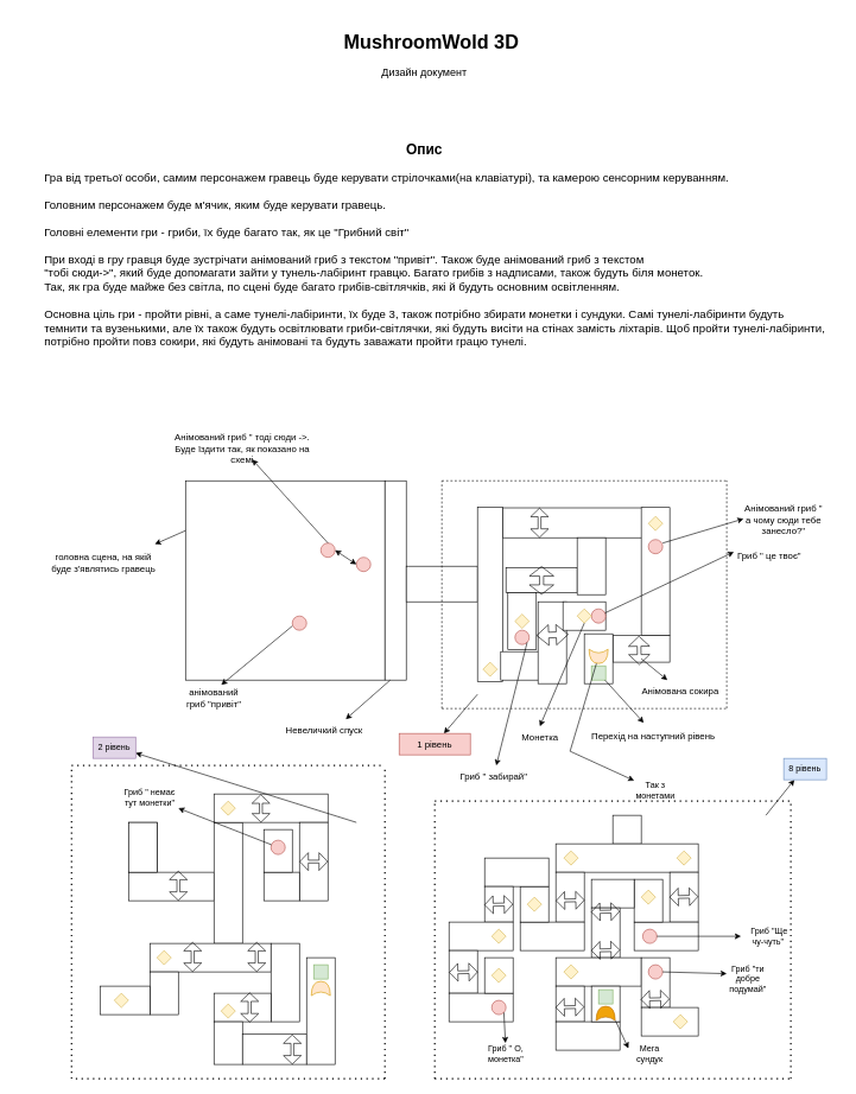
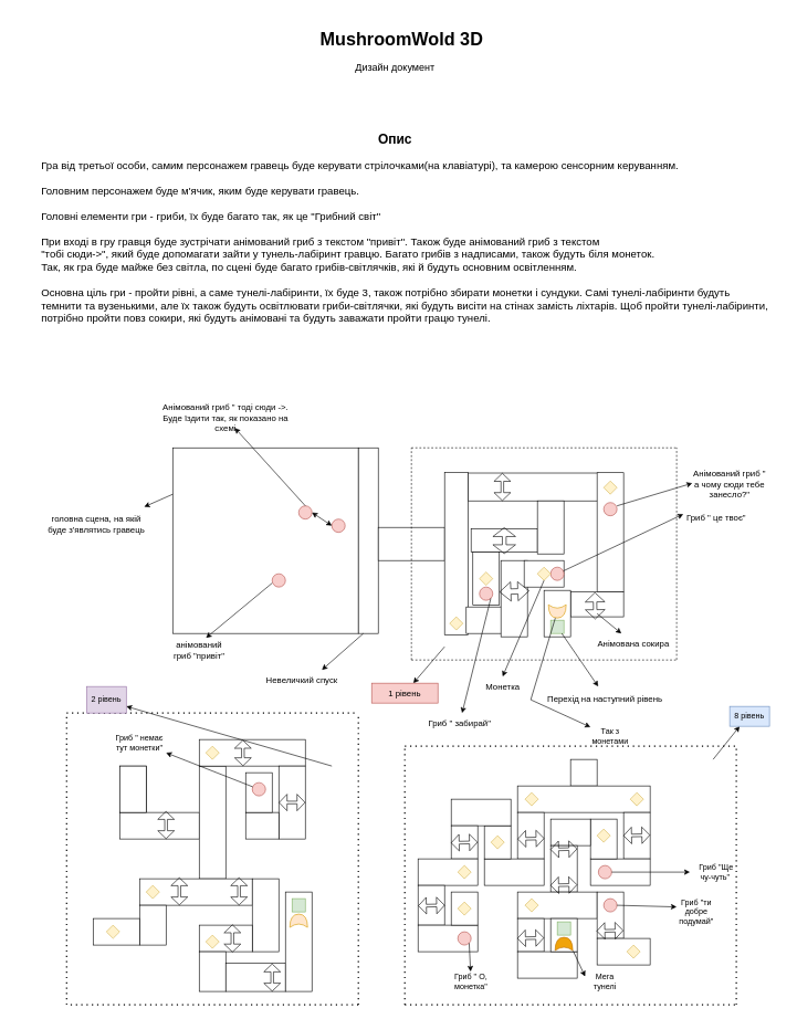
- <mxCell id="23" value="&lt;font style=&quot;font-size: 13px;&quot;&gt;Перехід на наступний рівень&lt;/font&gt;" style="text;html=1;strokeColor=none;fillColor=none;align=center;verticalAlign=middle;whiteSpace=wrap;rounded=0;fontSize=27;" parent="1" vertex="1"><mxGeometry x="825" y="1015" width="184" height="30" as="geometry" /></mxCell>
+ <mxCell id="23" value="&lt;font style=&quot;font-size: 13px;&quot;&gt;Перехід на наступний рівень&lt;/font&gt;" style="text;html=1;strokeColor=none;fillColor=none;align=center;verticalAlign=middle;whiteSpace=wrap;rounded=0;fontSize=27;" parent="1" vertex="1"><mxGeometry x="820" y="1035" width="184" height="30" as="geometry" /></mxCell>
- <mxCell id="97" value="2 рівень" style="text;html=1;strokeColor=#9673a6;fillColor=#e1d5e7;align=center;verticalAlign=middle;whiteSpace=wrap;rounded=0;" vertex="1" parent="1"><mxGeometry x="130" y="1035" width="60" height="30" as="geometry" /></mxCell>
+ <mxCell id="97" value="2 рівень" style="text;html=1;strokeColor=#9673a6;fillColor=#e1d5e7;align=center;verticalAlign=middle;whiteSpace=wrap;rounded=0;" vertex="1" parent="1"><mxGeometry x="130" y="1035" width="60" height="40" as="geometry" /></mxCell>
- <mxCell id="127" value="Мега сундук" style="text;html=1;strokeColor=none;fillColor=none;align=center;verticalAlign=middle;whiteSpace=wrap;rounded=0;" vertex="1" parent="1"><mxGeometry x="882" y="1465" width="60" height="30" as="geometry" /></mxCell>
+ <mxCell id="127" value="Мега тунелі" style="text;html=1;strokeColor=none;fillColor=none;align=center;verticalAlign=middle;whiteSpace=wrap;rounded=0;" vertex="1" parent="1"><mxGeometry x="882" y="1465" width="60" height="30" as="geometry" /></mxCell>
